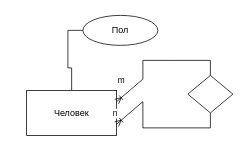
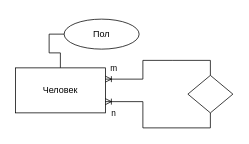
- <mxCell id="7" value="Пол" style="ellipse;whiteSpace=wrap;html=1;align=center;" parent="1" vertex="1"><mxGeometry x="110" y="20" width="100" height="40" as="geometry" /></mxCell>
+ <mxCell id="7" value="Пол" style="ellipse;whiteSpace=wrap;html=1;align=center;" parent="1" vertex="1"><mxGeometry x="85" y="25" width="100" height="40" as="geometry" /></mxCell>
- <mxCell id="3" value="Человек" style="rounded=0;whiteSpace=wrap;html=1;" parent="1" vertex="1"><mxGeometry x="35" y="120" width="120" height="60" as="geometry" /></mxCell>
+ <mxCell id="3" value="Человек" style="rounded=0;whiteSpace=wrap;html=1;" parent="1" vertex="1"><mxGeometry x="20" y="90" width="120" height="60" as="geometry" /></mxCell>
